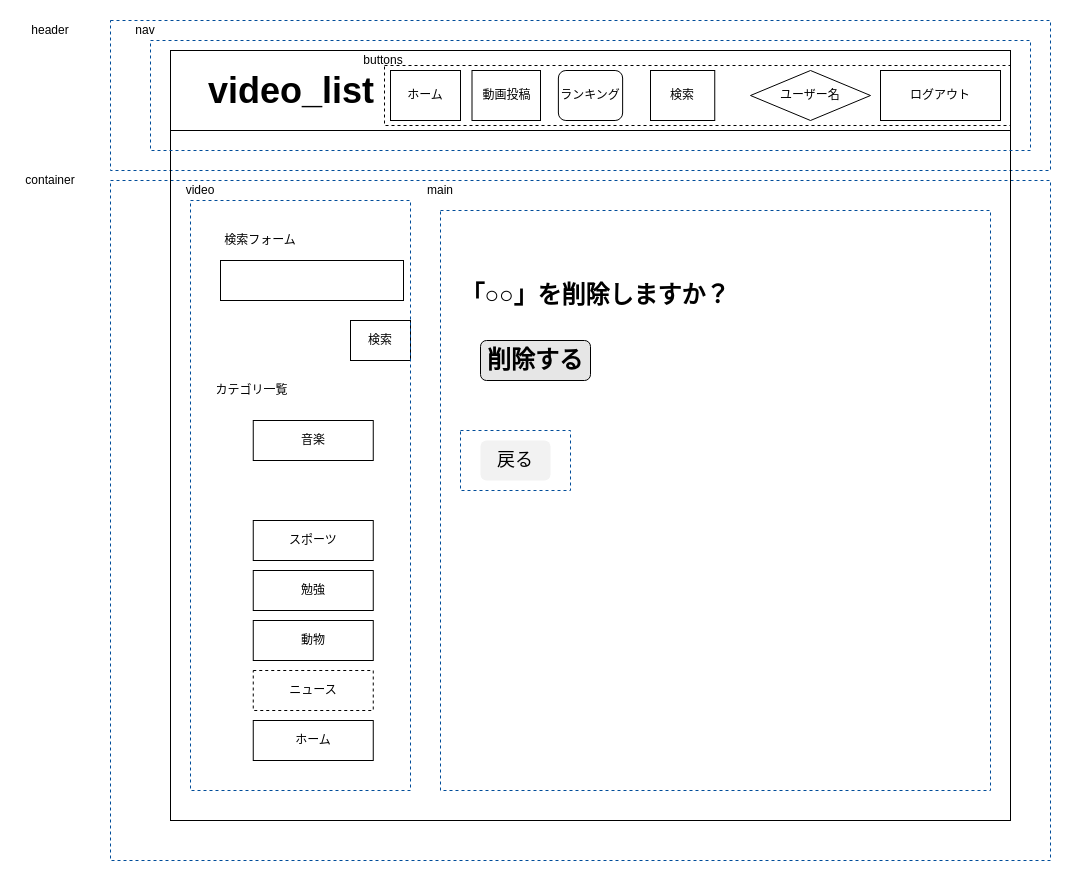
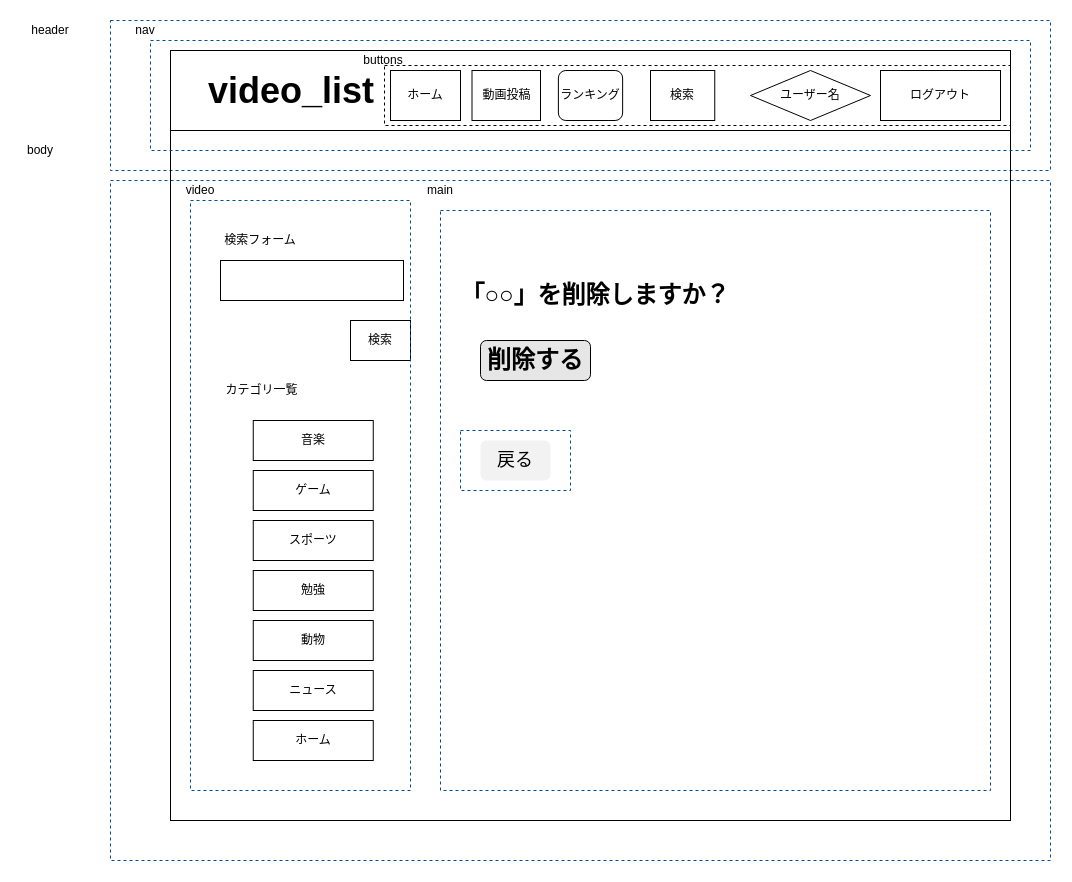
+ <mxCell id="15" value="body" style="text;html=1;strokeColor=none;fillColor=none;align=center;verticalAlign=middle;whiteSpace=wrap;rounded=0;dashed=1;" parent="1" vertex="1"><mxGeometry x="20" y="140" width="40" height="20" as="geometry" /></mxCell>
- <mxCell id="24" value="container" style="text;html=1;strokeColor=none;fillColor=none;align=center;verticalAlign=middle;whiteSpace=wrap;rounded=0;dashed=1;" parent="1" vertex="1"><mxGeometry x="30" y="170" width="40" height="20" as="geometry" /></mxCell>
- <mxCell id="36" value="カテゴリ一覧" style="text;html=1;strokeColor=none;fillColor=none;align=center;verticalAlign=middle;whiteSpace=wrap;rounded=0;" parent="1" vertex="1"><mxGeometry x="210" y="380" width="82.75" height="20" as="geometry" /></mxCell>
+ <mxCell id="36" value="カテゴリ一覧" style="text;html=1;strokeColor=none;fillColor=none;align=center;verticalAlign=middle;whiteSpace=wrap;rounded=0;" parent="1" vertex="1"><mxGeometry x="220" y="380" width="82.75" height="20" as="geometry" /></mxCell>
+ <mxCell id="33" value="ゲーム" style="rounded=0;whiteSpace=wrap;html=1;" parent="1" vertex="1"><mxGeometry x="252.75" y="470" width="120" height="40" as="geometry" /></mxCell>
- <mxCell id="37" value="ニュース" style="rounded=0;whiteSpace=wrap;html=1;dashed=1;" parent="1" vertex="1"><mxGeometry x="252.75" y="670" width="120" height="40" as="geometry" /></mxCell>
+ <mxCell id="37" value="ニュース" style="rounded=0;whiteSpace=wrap;html=1;" parent="1" vertex="1"><mxGeometry x="252.75" y="670" width="120" height="40" as="geometry" /></mxCell>
